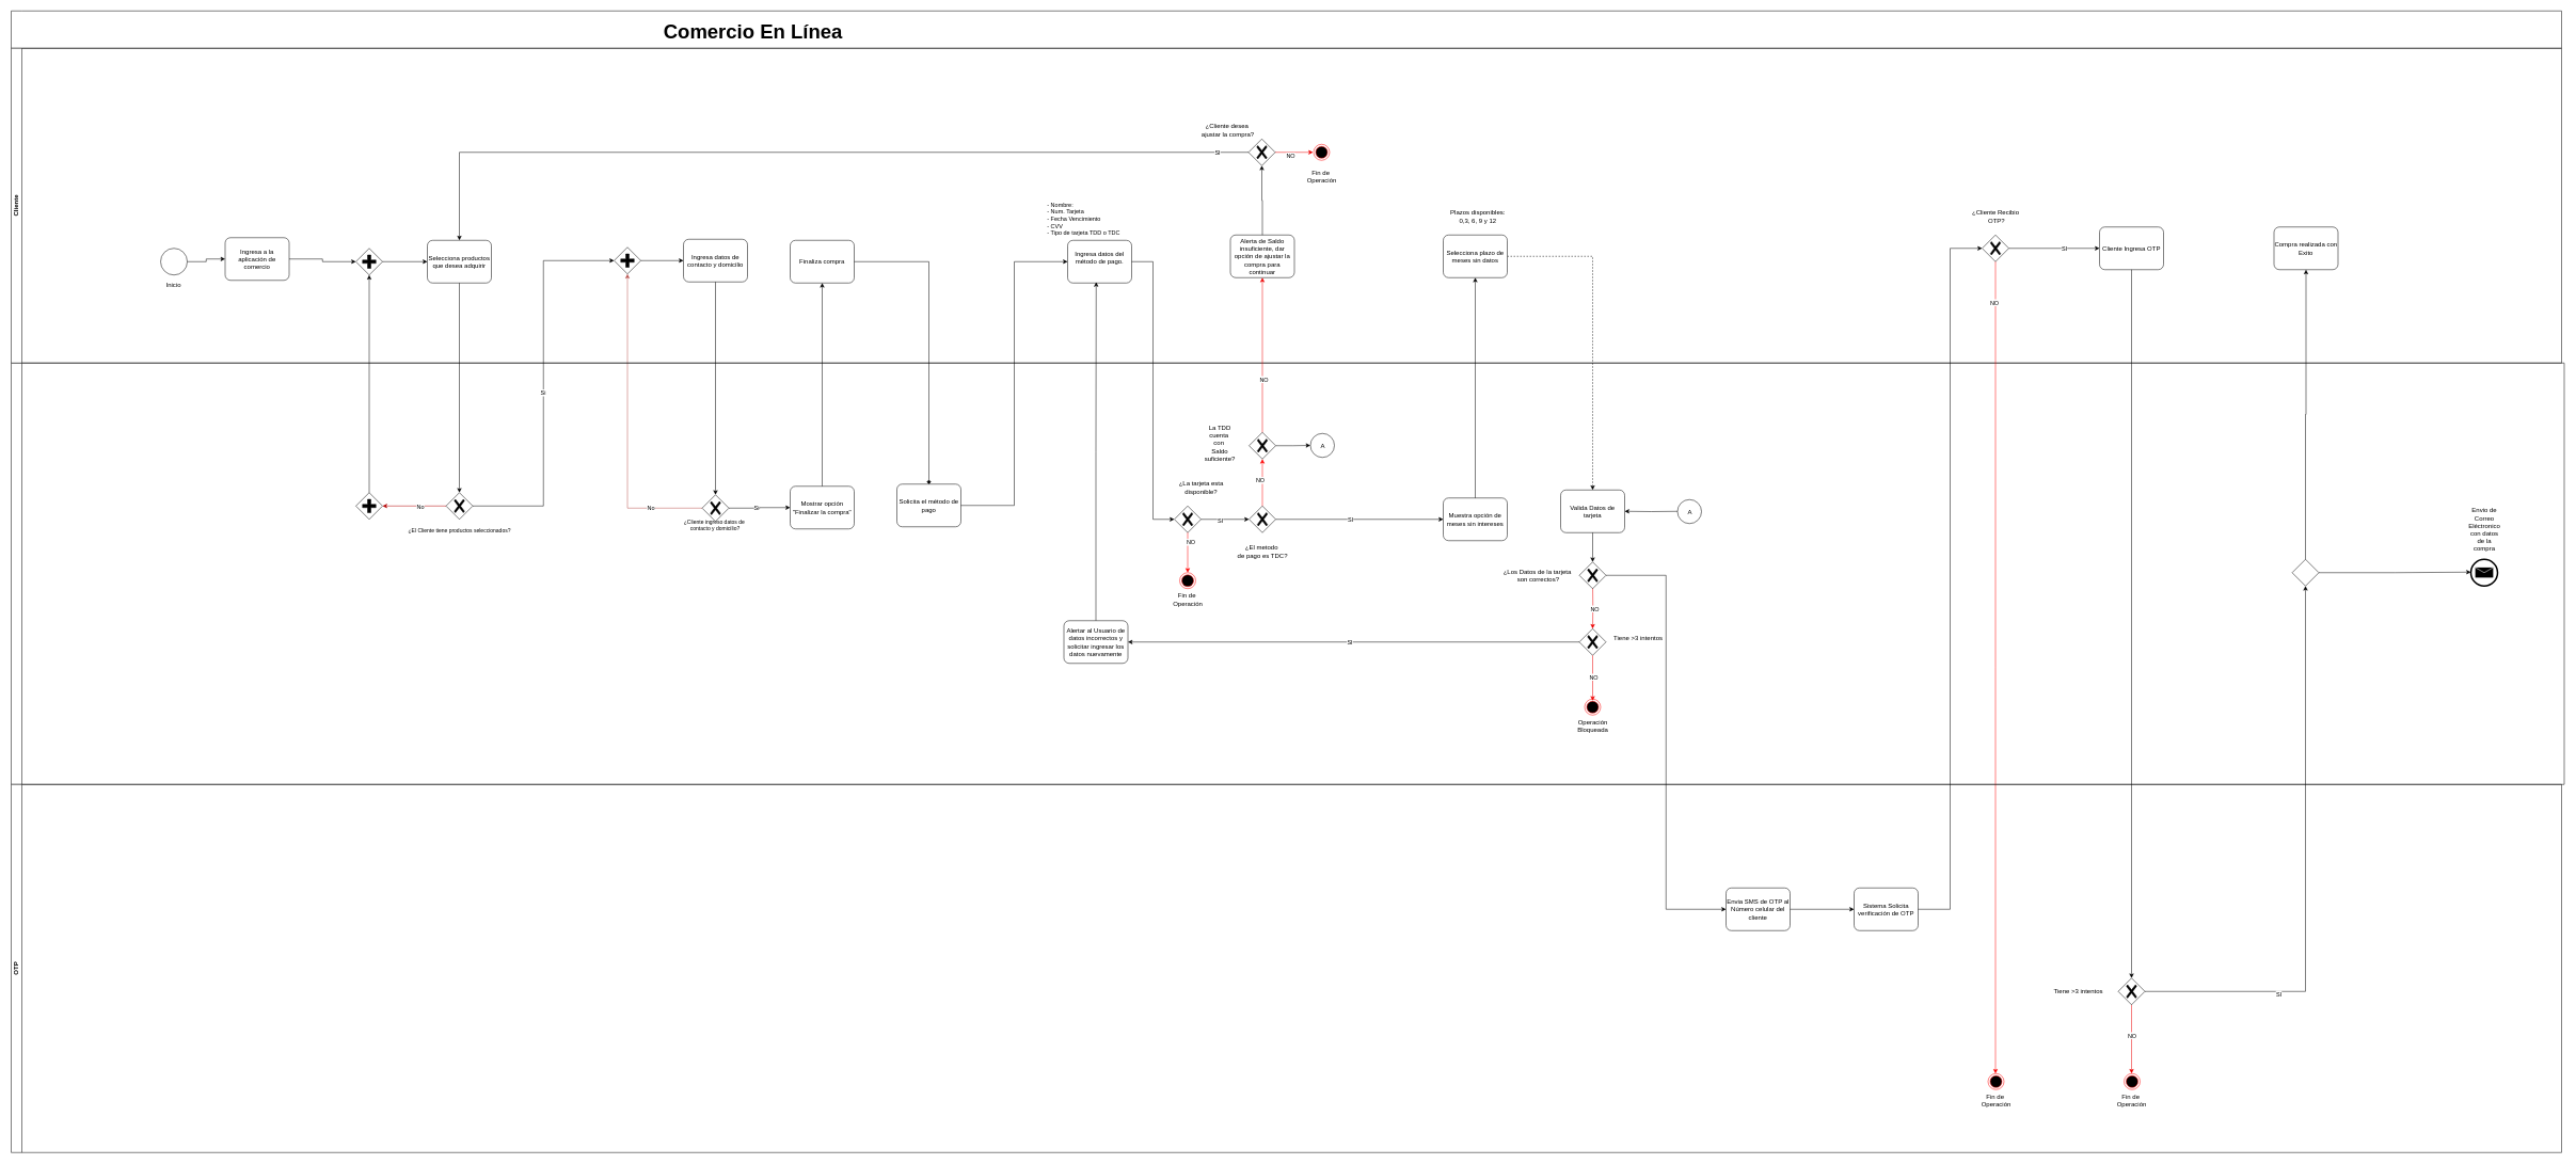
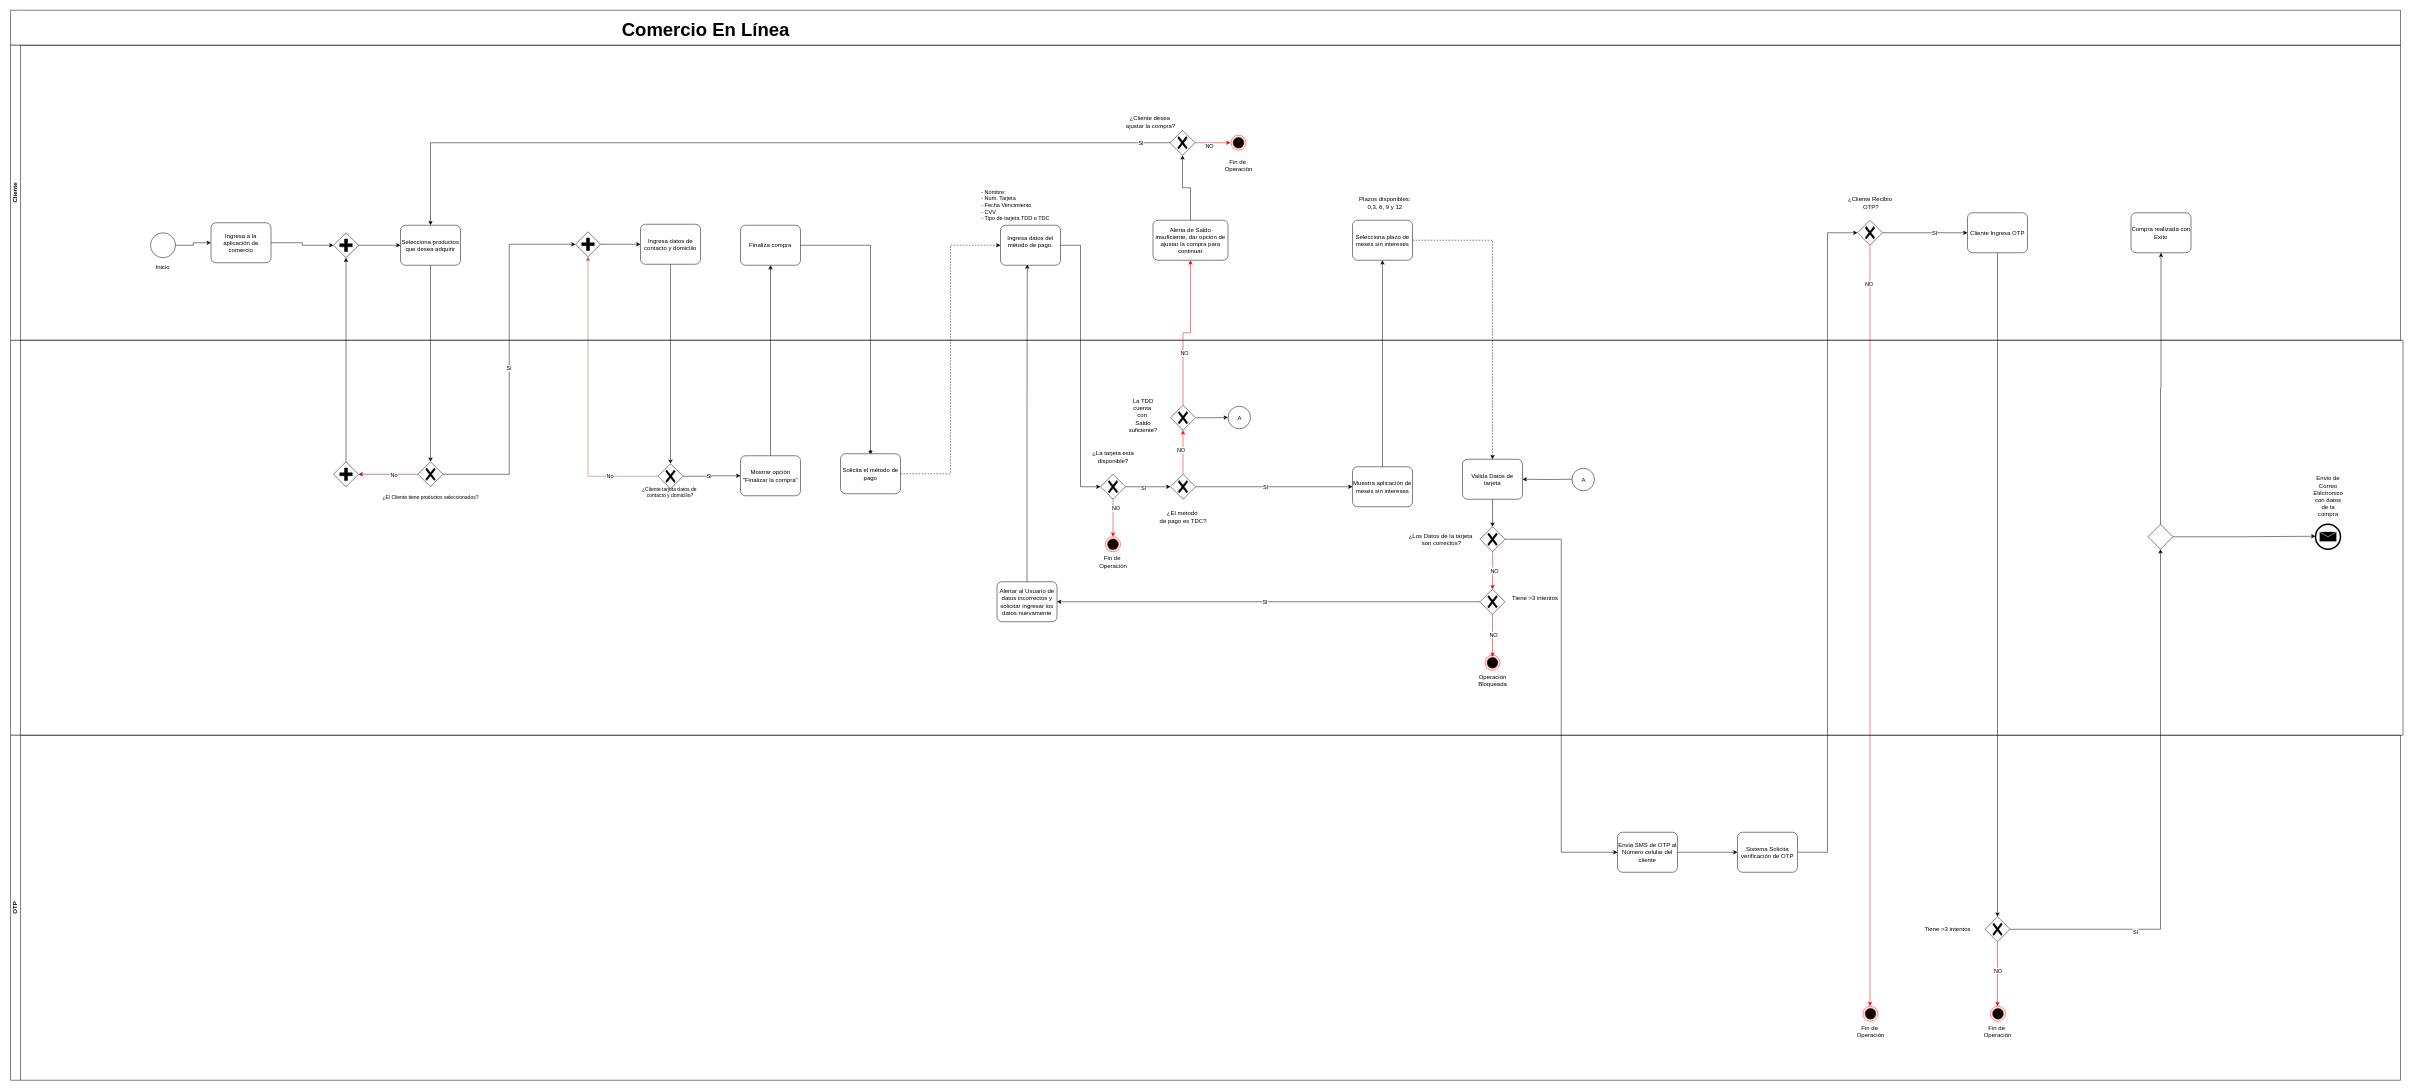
- <mxCell id="92" value="Alerta de Saldo insuficiente, dar opción de ajustar la compra para continuar" style="points=[[0.25,0,0],[0.5,0,0],[0.75,0,0],[1,0.25,0],[1,0.5,0],[1,0.75,0],[0.75,1,0],[0.5,1,0],[0.25,1,0],[0,0.75,0],[0,0.5,0],[0,0.25,0]];shape=mxgraph.bpmn.task;whiteSpace=wrap;rectStyle=rounded;size=10;html=1;container=1;expand=0;collapsible=0;taskMarker=abstract;movable=1;resizable=1;rotatable=1;deletable=1;editable=1;locked=0;connectable=1;" parent="83" vertex="1"><mxGeometry x="2285" y="350" width="120" height="80" as="geometry" /></mxCell>
+ <mxCell id="92" value="Alerta de Saldo insuficiente, dar opción de ajustar la compra para continuar" style="points=[[0.25,0,0],[0.5,0,0],[0.75,0,0],[1,0.25,0],[1,0.5,0],[1,0.75,0],[0.75,1,0],[0.5,1,0],[0.25,1,0],[0,0.75,0],[0,0.5,0],[0,0.25,0]];shape=mxgraph.bpmn.task;whiteSpace=wrap;rectStyle=rounded;size=10;html=1;container=1;expand=0;collapsible=0;taskMarker=abstract;movable=1;resizable=1;rotatable=1;deletable=1;editable=1;locked=0;connectable=1;" parent="83" vertex="1"><mxGeometry x="2285" y="350" width="150" height="80" as="geometry" /></mxCell>
- <mxCell id="84" value="&lt;div style=&quot;&quot;&gt;Selecciona plazo de meses sin datos&lt;/div&gt;" style="points=[[0.25,0,0],[0.5,0,0],[0.75,0,0],[1,0.25,0],[1,0.5,0],[1,0.75,0],[0.75,1,0],[0.5,1,0],[0.25,1,0],[0,0.75,0],[0,0.5,0],[0,0.25,0]];shape=mxgraph.bpmn.task;whiteSpace=wrap;rectStyle=rounded;size=10;html=1;container=1;expand=0;collapsible=0;taskMarker=abstract;align=center;" parent="83" vertex="1"><mxGeometry x="2684" y="350" width="120" height="80" as="geometry" /></mxCell>
+ <mxCell id="84" value="&lt;div style=&quot;&quot;&gt;Selecciona plazo de meses sin intereses&lt;/div&gt;" style="points=[[0.25,0,0],[0.5,0,0],[0.75,0,0],[1,0.25,0],[1,0.5,0],[1,0.75,0],[0.75,1,0],[0.5,1,0],[0.25,1,0],[0,0.75,0],[0,0.5,0],[0,0.25,0]];shape=mxgraph.bpmn.task;whiteSpace=wrap;rectStyle=rounded;size=10;html=1;container=1;expand=0;collapsible=0;taskMarker=abstract;align=center;" parent="83" vertex="1"><mxGeometry x="2684" y="350" width="120" height="80" as="geometry" /></mxCell>
- <mxCell id="77" style="edgeStyle=orthogonalEdgeStyle;rounded=0;orthogonalLoop=1;jettySize=auto;html=1;entryX=0;entryY=0.5;entryDx=0;entryDy=0;entryPerimeter=0;" parent="1" source="11" target="78" edge="1"><mxGeometry relative="1" as="geometry"><mxPoint x="1880" y="764" as="targetPoint" /></mxGeometry></mxCell>
+ <mxCell id="77" style="edgeStyle=orthogonalEdgeStyle;rounded=0;orthogonalLoop=1;jettySize=auto;html=1;entryX=0;entryY=0.5;entryDx=0;entryDy=0;entryPerimeter=0;dashed=1;" parent="1" source="11" target="78" edge="1"><mxGeometry relative="1" as="geometry"><mxPoint x="1880" y="764" as="targetPoint" /></mxGeometry></mxCell>
- <mxCell id="60" value="¿La tarjeta esta&lt;div&gt;disponible?&lt;/div&gt;" style="text;html=1;align=center;verticalAlign=middle;resizable=0;points=[];autosize=1;" parent="33" vertex="1"><mxGeometry x="2175" y="213" width="110" height="40" as="geometry" /></mxCell>
+ <mxCell id="60" value="¿La tarjeta esta&lt;div&gt;disponible?&lt;/div&gt;" style="text;html=1;align=center;verticalAlign=middle;resizable=0;points=[];autosize=1;" parent="33" vertex="1"><mxGeometry x="2150" y="213" width="110" height="40" as="geometry" /></mxCell>
- <mxCell id="34" value="Muestra opción de meses sin intereses" style="points=[[0.25,0,0],[0.5,0,0],[0.75,0,0],[1,0.25,0],[1,0.5,0],[1,0.75,0],[0.75,1,0],[0.5,1,0],[0.25,1,0],[0,0.75,0],[0,0.5,0],[0,0.25,0]];shape=mxgraph.bpmn.task;whiteSpace=wrap;rectStyle=rounded;size=10;html=1;container=1;expand=0;collapsible=0;taskMarker=abstract;movable=1;resizable=1;rotatable=1;deletable=1;editable=1;locked=0;connectable=1;" parent="33" vertex="1"><mxGeometry x="2684" y="253" width="120" height="80" as="geometry" /></mxCell>
+ <mxCell id="34" value="Muestra aplicación de meses sin intereses" style="points=[[0.25,0,0],[0.5,0,0],[0.75,0,0],[1,0.25,0],[1,0.5,0],[1,0.75,0],[0.75,1,0],[0.5,1,0],[0.25,1,0],[0,0.75,0],[0,0.5,0],[0,0.25,0]];shape=mxgraph.bpmn.task;whiteSpace=wrap;rectStyle=rounded;size=10;html=1;container=1;expand=0;collapsible=0;taskMarker=abstract;movable=1;resizable=1;rotatable=1;deletable=1;editable=1;locked=0;connectable=1;" parent="33" vertex="1"><mxGeometry x="2684" y="253" width="120" height="80" as="geometry" /></mxCell>
- <mxCell id="24" value="&lt;font style=&quot;font-size: 10px;&quot;&gt;¿Cliente ingreso datos de&amp;nbsp;&lt;/font&gt;&lt;div style=&quot;font-size: 10px;&quot;&gt;&lt;font style=&quot;font-size: 10px;&quot;&gt;contacto y domicilio?&lt;/font&gt;&lt;/div&gt;" style="text;html=1;align=center;verticalAlign=middle;resizable=0;points=[];autosize=1;strokeColor=none;fillColor=none;" parent="1" vertex="1"><mxGeometry x="1269" y="963" width="140" height="40" as="geometry" /></mxCell>
+ <mxCell id="24" value="&lt;font style=&quot;font-size: 10px;&quot;&gt;¿Cliente tarjeta datos de&amp;nbsp;&lt;/font&gt;&lt;div style=&quot;font-size: 10px;&quot;&gt;&lt;font style=&quot;font-size: 10px;&quot;&gt;contacto y domicilio?&lt;/font&gt;&lt;/div&gt;" style="text;html=1;align=center;verticalAlign=middle;resizable=0;points=[];autosize=1;strokeColor=none;fillColor=none;" parent="1" vertex="1"><mxGeometry x="1269" y="963" width="140" height="40" as="geometry" /></mxCell>
